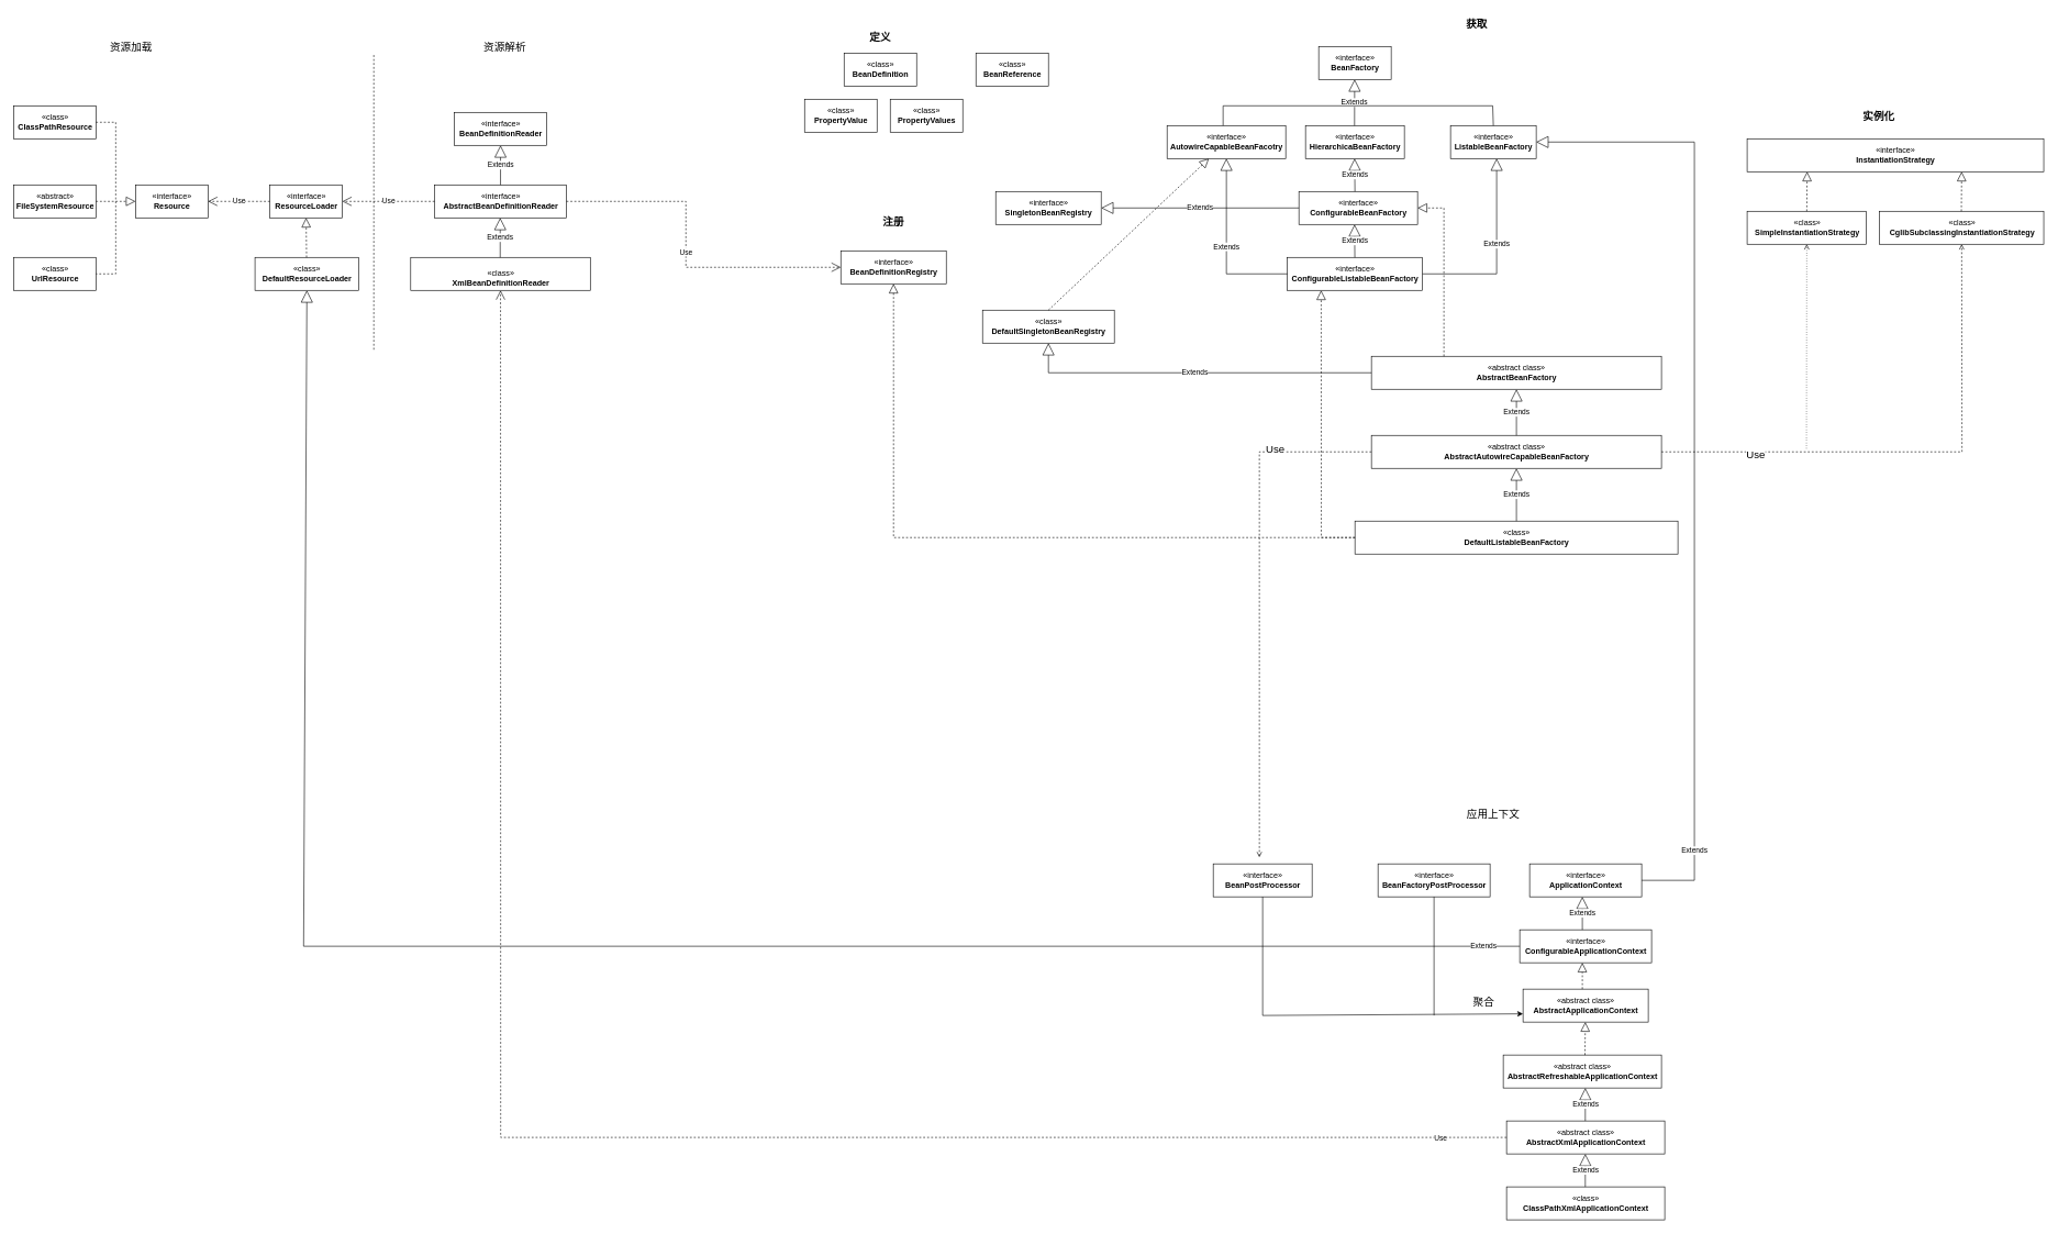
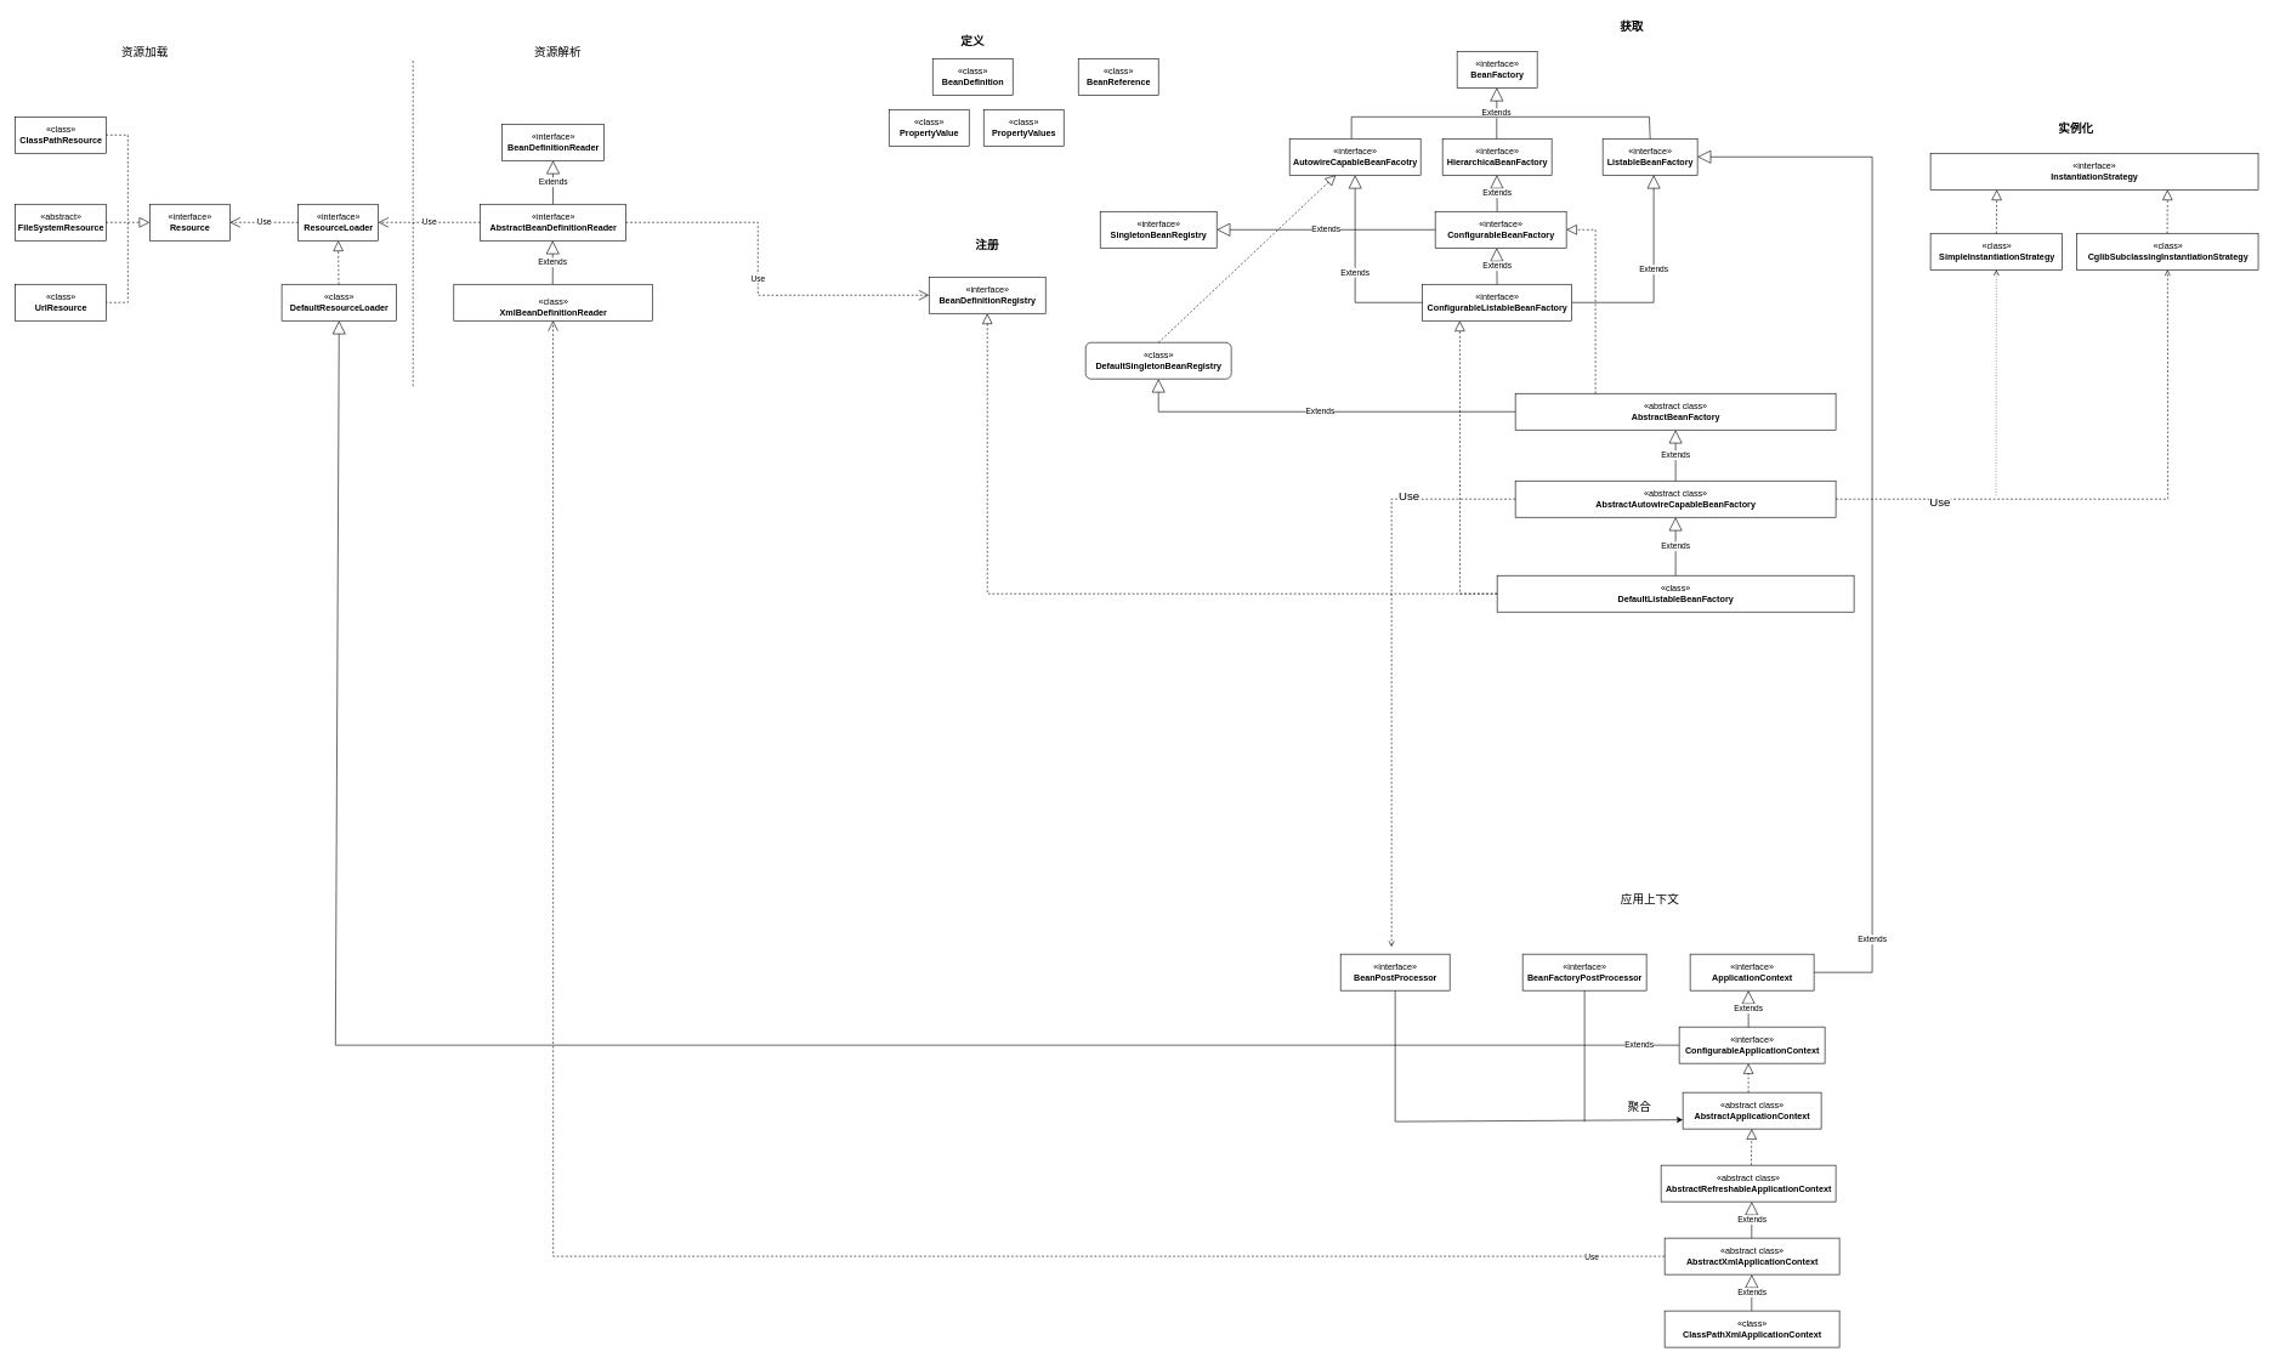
- <mxCell id="8" value="«class»&lt;br&gt;&lt;b&gt;DefaultSingletonBeanRegistry&lt;/b&gt;" style="html=1;" parent="1" vertex="1"><mxGeometry x="1490" y="470" width="200" height="50" as="geometry" /></mxCell>
+ <mxCell id="8" value="«class»&lt;br&gt;&lt;b&gt;DefaultSingletonBeanRegistry&lt;/b&gt;" style="html=1;rounded=1;" parent="1" vertex="1"><mxGeometry x="1490" y="470" width="200" height="50" as="geometry" /></mxCell>
